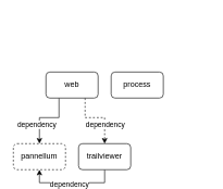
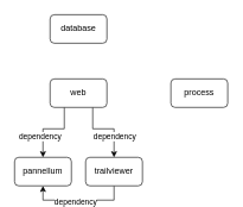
+ <mxCell id="12" value="database" style="rounded=1;whiteSpace=wrap;html=1;" vertex="1" parent="1"><mxGeometry x="70" y="20" width="80" height="40" as="geometry" /></mxCell>
- <mxCell id="7" value="process" style="rounded=1;whiteSpace=wrap;html=1;" vertex="1" parent="1"><mxGeometry x="170" y="110" width="80" height="40" as="geometry" /></mxCell>
+ <mxCell id="7" value="process" style="rounded=1;whiteSpace=wrap;html=1;" vertex="1" parent="1"><mxGeometry x="240" y="110" width="80" height="40" as="geometry" /></mxCell>
- <mxCell id="4" style="edgeStyle=orthogonalEdgeStyle;rounded=0;orthogonalLoop=1;jettySize=auto;html=1;exitX=0.75;exitY=1;exitDx=0;exitDy=0;entryX=0.5;entryY=0;entryDx=0;entryDy=0;dashed=1;" edge="1" parent="1" source="6" target="11"><mxGeometry relative="1" as="geometry"><mxPoint x="130" y="160" as="sourcePoint" /><mxPoint x="160" y="230" as="targetPoint" /><Array as="points"><mxPoint x="130" y="180" /><mxPoint x="160" y="180" /></Array></mxGeometry></mxCell>
+ <mxCell id="4" style="edgeStyle=orthogonalEdgeStyle;rounded=0;orthogonalLoop=1;jettySize=auto;html=1;exitX=0.75;exitY=1;exitDx=0;exitDy=0;entryX=0.5;entryY=0;entryDx=0;entryDy=0;" edge="1" parent="1" source="6" target="11"><mxGeometry relative="1" as="geometry"><mxPoint x="130" y="160" as="sourcePoint" /><mxPoint x="160" y="230" as="targetPoint" /><Array as="points"><mxPoint x="130" y="180" /><mxPoint x="160" y="180" /></Array></mxGeometry></mxCell>
- <mxCell id="8" value="pannellum" style="rounded=1;whiteSpace=wrap;html=1;dashed=1;" vertex="1" parent="1"><mxGeometry x="20" y="220" width="80" height="40" as="geometry" /></mxCell>
+ <mxCell id="8" value="pannellum" style="rounded=1;whiteSpace=wrap;html=1;" vertex="1" parent="1"><mxGeometry x="20" y="220" width="80" height="40" as="geometry" /></mxCell>
